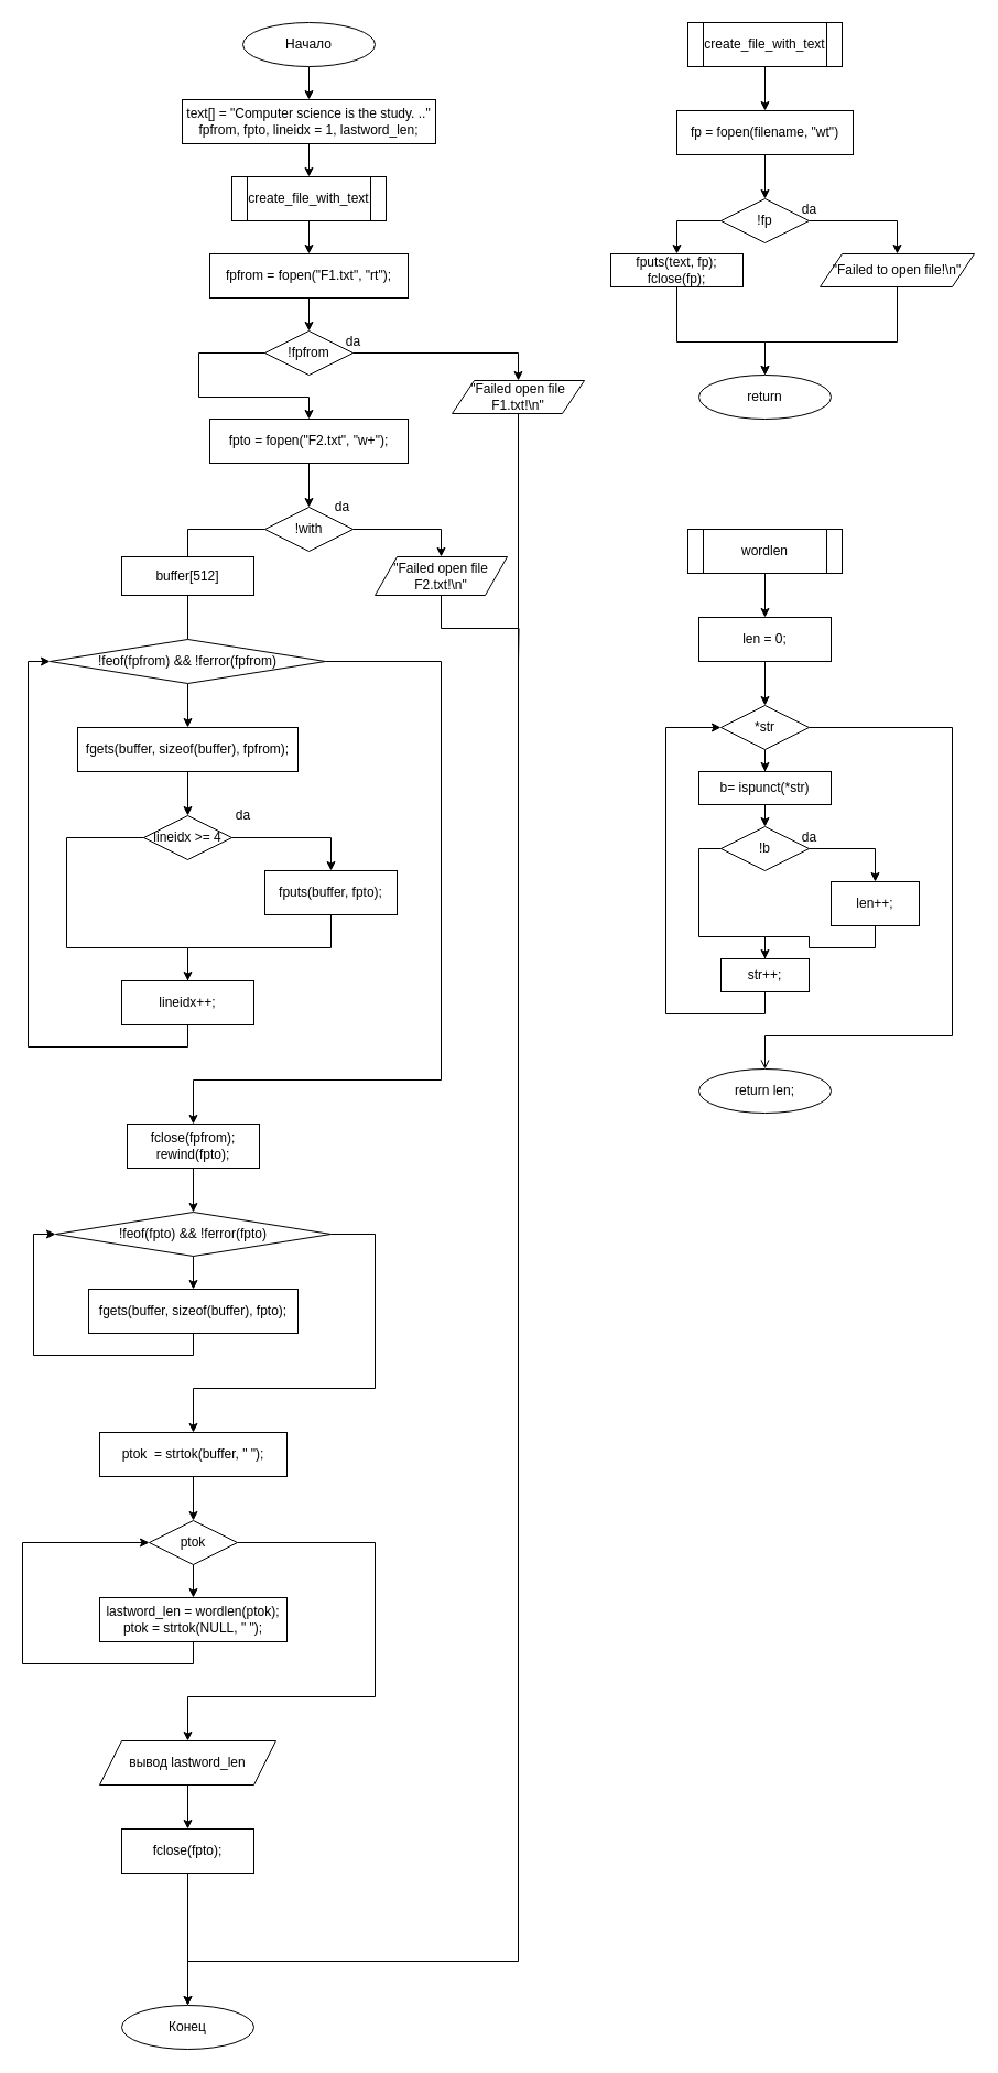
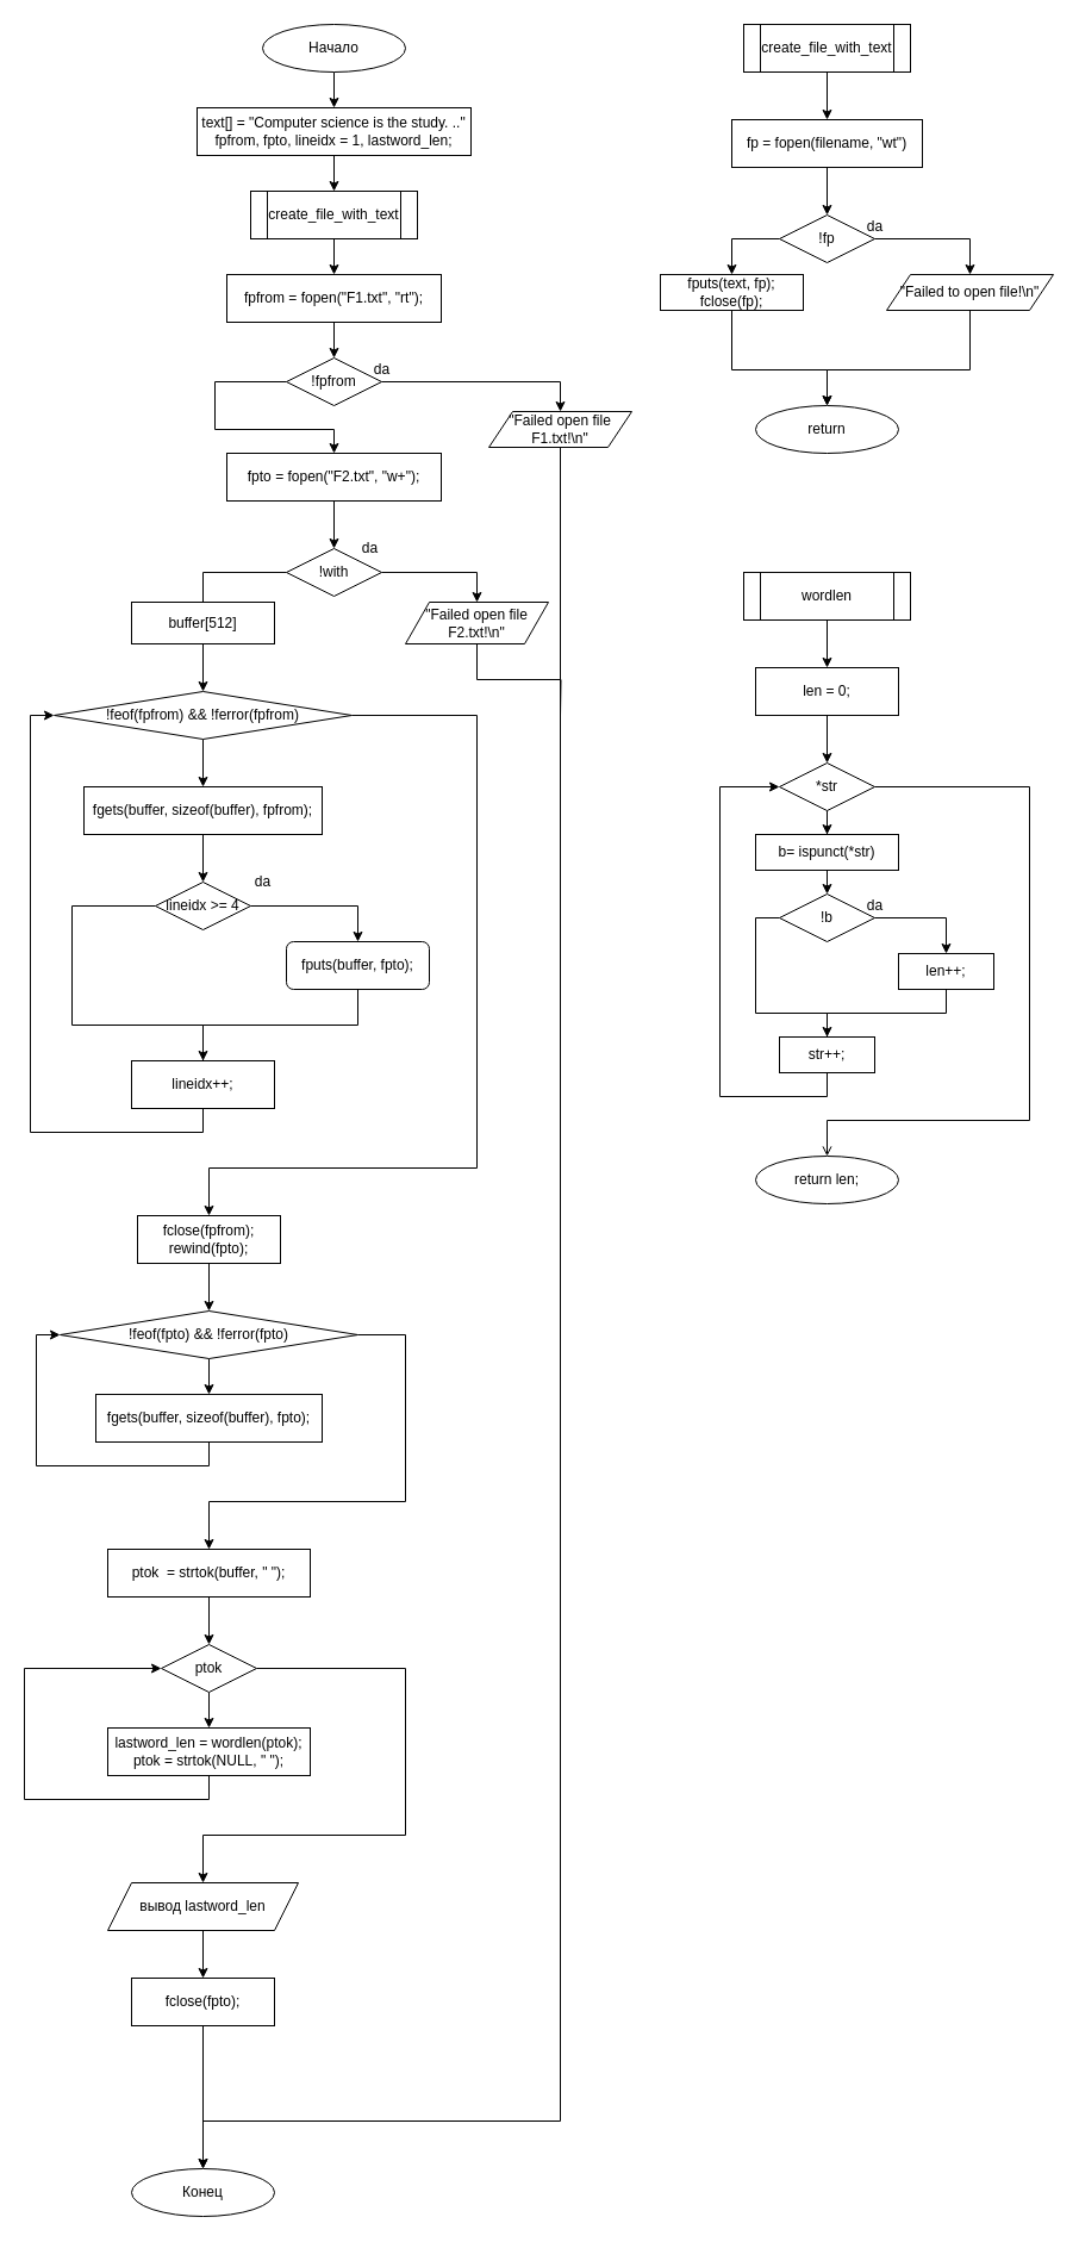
- <mxCell id="56" style="edgeStyle=orthogonalEdgeStyle;rounded=0;orthogonalLoop=1;jettySize=auto;html=1;exitX=0.5;exitY=1;exitDx=0;exitDy=0;entryX=0.5;entryY=0;entryDx=0;entryDy=0;endArrow=none;endFill=1;" edge="1" parent="1" source="57" target="60"><mxGeometry relative="1" as="geometry" /></mxCell>
+ <mxCell id="56" style="edgeStyle=orthogonalEdgeStyle;rounded=0;orthogonalLoop=1;jettySize=auto;html=1;exitX=0.5;exitY=1;exitDx=0;exitDy=0;entryX=0.5;entryY=0;entryDx=0;entryDy=0;endArrow=classic;endFill=1;" edge="1" parent="1" source="57" target="60"><mxGeometry relative="1" as="geometry" /></mxCell>
- <mxCell id="67" value="fputs(buffer, fpto);" style="whiteSpace=wrap;html=1;" vertex="1" parent="1"><mxGeometry x="240" y="790" width="120" height="40" as="geometry" /></mxCell>
+ <mxCell id="67" value="fputs(buffer, fpto);" style="whiteSpace=wrap;html=1;rounded=1;" vertex="1" parent="1"><mxGeometry x="240" y="790" width="120" height="40" as="geometry" /></mxCell>
- <mxCell id="33" value="len++;" style="whiteSpace=wrap;html=1;" vertex="1" parent="1"><mxGeometry x="754" y="800" width="80" height="40" as="geometry" /></mxCell>
+ <mxCell id="33" value="len++;" style="whiteSpace=wrap;html=1;" vertex="1" parent="1"><mxGeometry x="754" y="800" width="80" height="30" as="geometry" /></mxCell>
